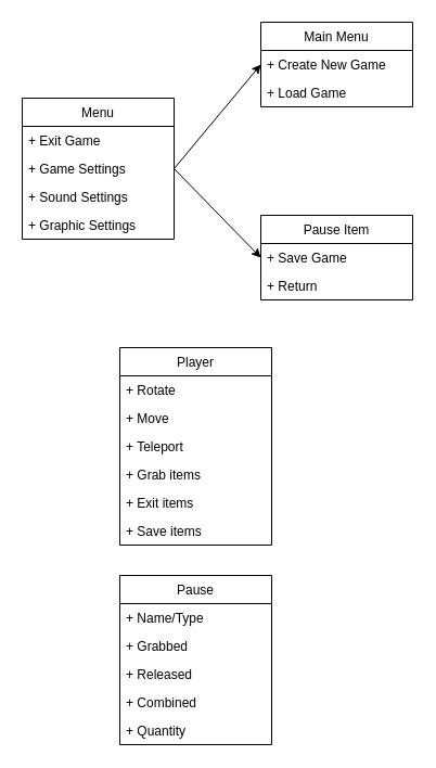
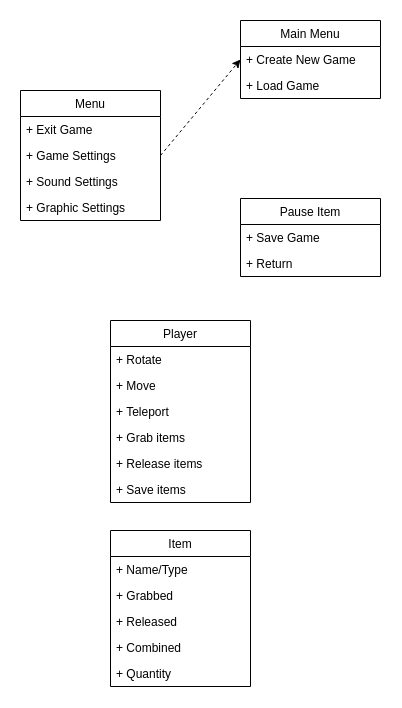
- <mxCell id="13" value="" style="endArrow=classic;html=1;rounded=0;exitX=1;exitY=0.5;exitDx=0;exitDy=0;entryX=0;entryY=0.5;entryDx=0;entryDy=0;" edge="1" parent="1" source="4" target="11"><mxGeometry width="50" height="50" relative="1" as="geometry"><mxPoint x="100" y="80" as="sourcePoint" /><mxPoint x="150" y="30" as="targetPoint" /></mxGeometry></mxCell>
+ <mxCell id="13" value="" style="endArrow=classic;html=1;rounded=0;exitX=1;exitY=0.5;exitDx=0;exitDy=0;entryX=0;entryY=0.5;entryDx=0;entryDy=0;dashed=1;" edge="1" parent="1" source="4" target="11"><mxGeometry width="50" height="50" relative="1" as="geometry"><mxPoint x="100" y="80" as="sourcePoint" /><mxPoint x="150" y="30" as="targetPoint" /></mxGeometry></mxCell>
- <mxCell id="14" value="" style="endArrow=classic;html=1;rounded=0;exitX=1;exitY=0.5;exitDx=0;exitDy=0;entryX=0;entryY=0.5;entryDx=0;entryDy=0;" edge="1" parent="1" source="4" target="8"><mxGeometry width="50" height="50" relative="1" as="geometry"><mxPoint x="170" y="165" as="sourcePoint" /><mxPoint x="250" y="69" as="targetPoint" /></mxGeometry></mxCell>
- <mxCell id="20" value="+ Exit items" style="text;strokeColor=none;fillColor=none;align=left;verticalAlign=top;spacingLeft=4;spacingRight=4;overflow=hidden;rotatable=0;points=[[0,0.5],[1,0.5]];portConstraint=eastwest;" vertex="1" parent="15"><mxGeometry y="130" width="140" height="26" as="geometry" /></mxCell>
+ <mxCell id="20" value="+ Release items" style="text;strokeColor=none;fillColor=none;align=left;verticalAlign=top;spacingLeft=4;spacingRight=4;overflow=hidden;rotatable=0;points=[[0,0.5],[1,0.5]];portConstraint=eastwest;" vertex="1" parent="15"><mxGeometry y="130" width="140" height="26" as="geometry" /></mxCell>
- <mxCell id="22" value="Pause" style="swimlane;fontStyle=0;childLayout=stackLayout;horizontal=1;startSize=26;fillColor=none;horizontalStack=0;resizeParent=1;resizeParentMax=0;resizeLast=0;collapsible=1;marginBottom=0;" vertex="1" parent="1"><mxGeometry x="110" y="530" width="140" height="156" as="geometry" /></mxCell>
+ <mxCell id="22" value="Item" style="swimlane;fontStyle=0;childLayout=stackLayout;horizontal=1;startSize=26;fillColor=none;horizontalStack=0;resizeParent=1;resizeParentMax=0;resizeLast=0;collapsible=1;marginBottom=0;" vertex="1" parent="1"><mxGeometry x="110" y="530" width="140" height="156" as="geometry" /></mxCell>
